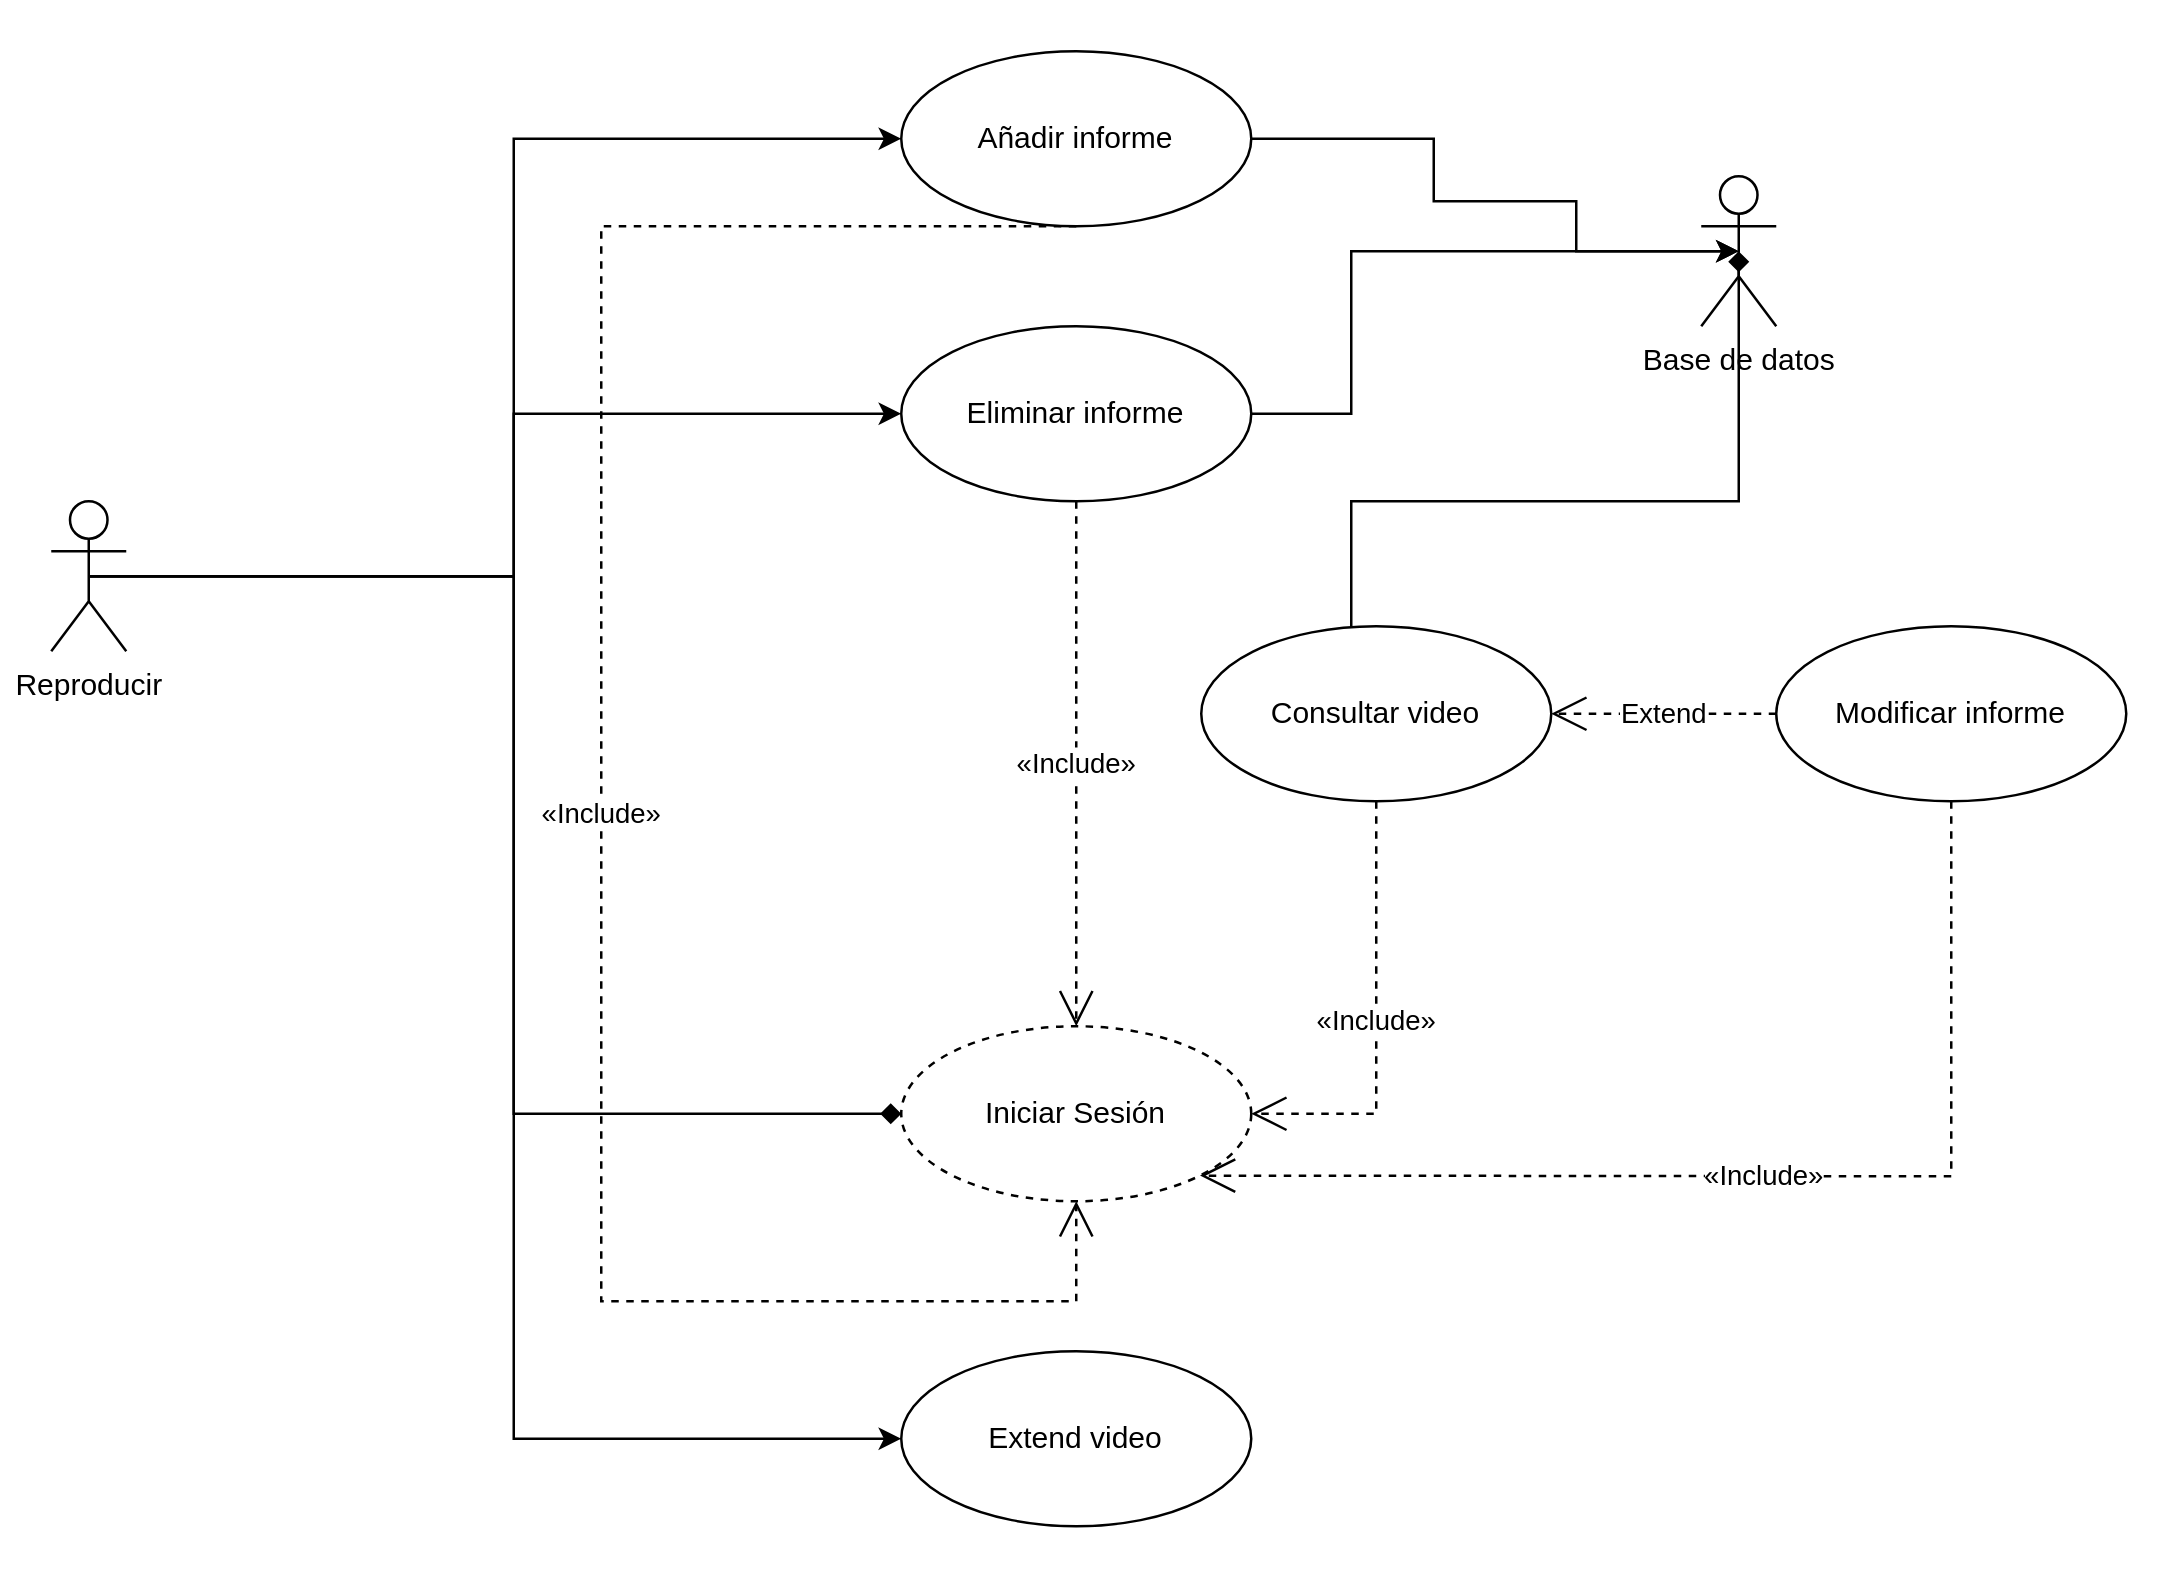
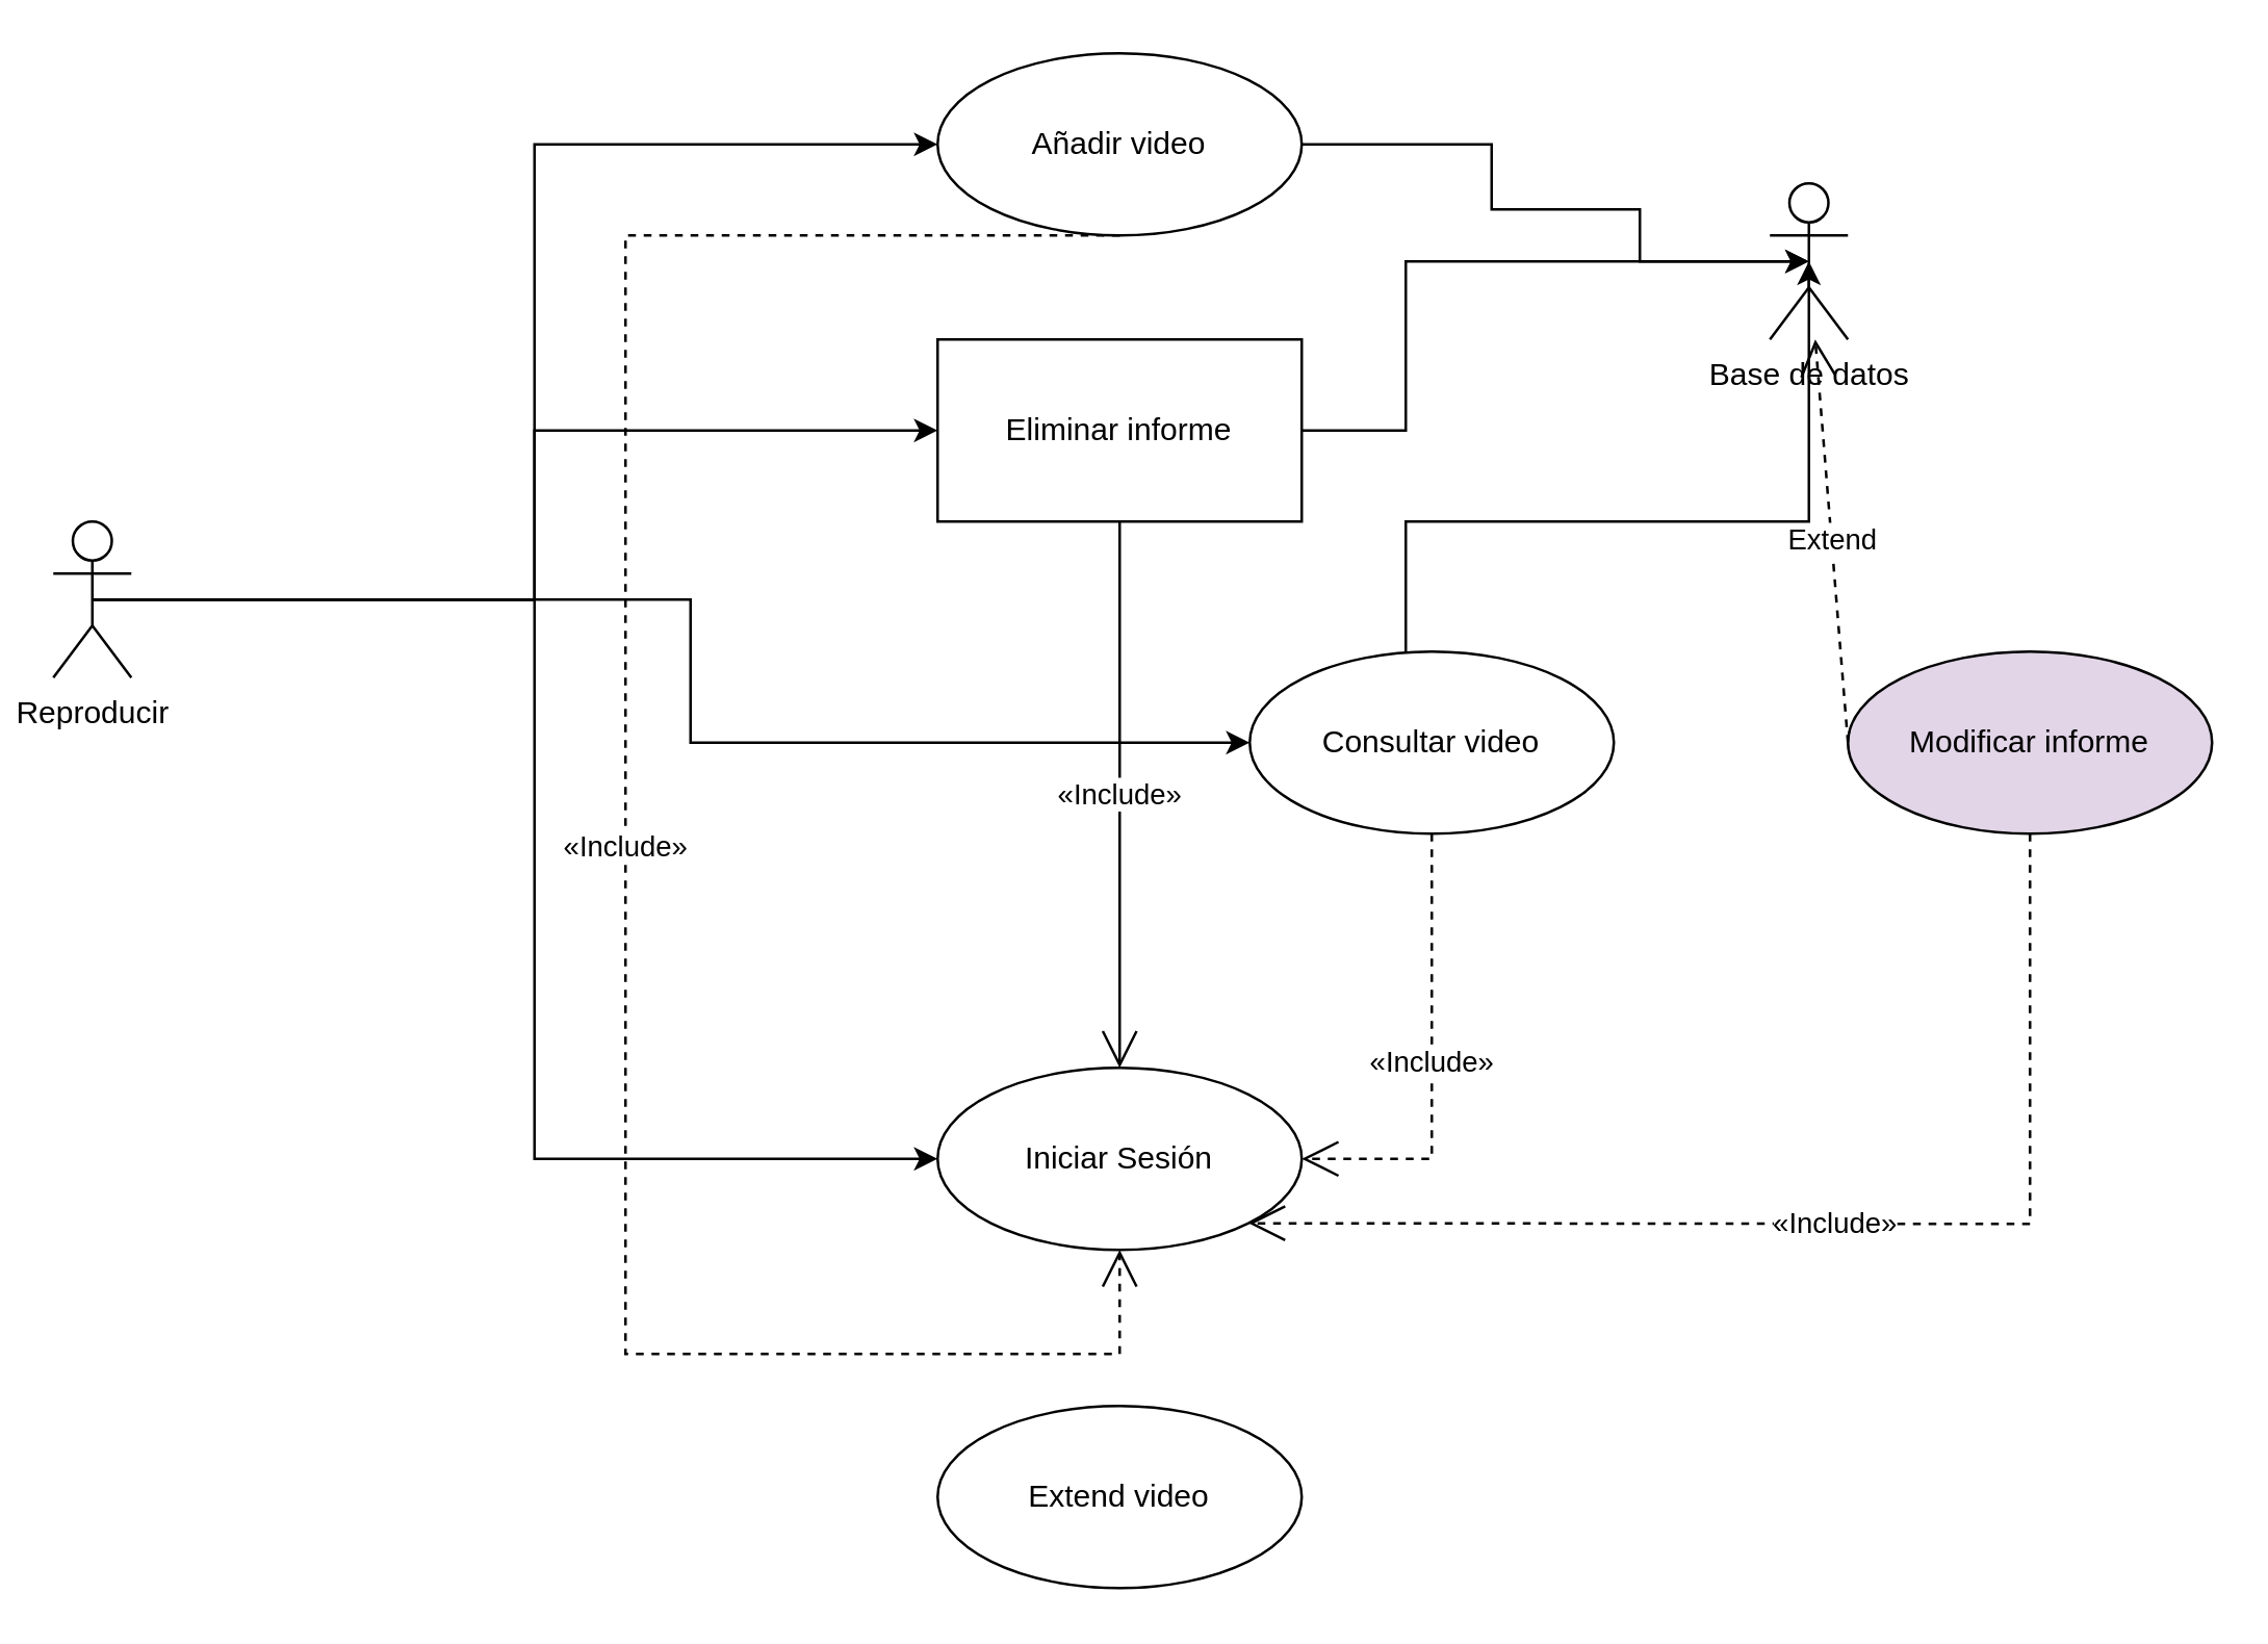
- <mxCell id="10" value="Añadir informe" style="ellipse;whiteSpace=wrap;html=1;" parent="1" vertex="1"><mxGeometry x="360" y="20" width="140" height="70" as="geometry" /></mxCell>
+ <mxCell id="10" value="Añadir video" style="ellipse;whiteSpace=wrap;html=1;" parent="1" vertex="1"><mxGeometry x="360" y="20" width="140" height="70" as="geometry" /></mxCell>
- <mxCell id="20" style="edgeStyle=orthogonalEdgeStyle;rounded=0;orthogonalLoop=1;jettySize=auto;html=1;entryX=0.5;entryY=0.5;entryDx=0;entryDy=0;entryPerimeter=0;endArrow=diamond;" edge="1" parent="1" source="11" target="14"><mxGeometry relative="1" as="geometry"><Array as="points"><mxPoint x="540" y="200" /><mxPoint x="695" y="200" /></Array></mxGeometry></mxCell>
+ <mxCell id="20" style="edgeStyle=orthogonalEdgeStyle;rounded=0;orthogonalLoop=1;jettySize=auto;html=1;entryX=0.5;entryY=0.5;entryDx=0;entryDy=0;entryPerimeter=0;" edge="1" parent="1" source="11" target="14"><mxGeometry relative="1" as="geometry"><Array as="points"><mxPoint x="540" y="200" /><mxPoint x="695" y="200" /></Array></mxGeometry></mxCell>
- <mxCell id="8" value="Eliminar informe" style="ellipse;whiteSpace=wrap;html=1;" parent="1" vertex="1"><mxGeometry x="360" y="130" width="140" height="70" as="geometry" /></mxCell>
+ <mxCell id="8" value="Eliminar informe" style="whiteSpace=wrap;html=1;rounded=0;" parent="1" vertex="1"><mxGeometry x="360" y="130" width="140" height="70" as="geometry" /></mxCell>
+ <mxCell id="4" style="edgeStyle=orthogonalEdgeStyle;rounded=0;orthogonalLoop=1;jettySize=auto;html=1;exitX=0.5;exitY=0.5;exitDx=0;exitDy=0;exitPerimeter=0;entryX=0;entryY=0.5;entryDx=0;entryDy=0;" parent="1" source="7" target="11" edge="1"><mxGeometry relative="1" as="geometry" /></mxCell>
- <mxCell id="13" value="Extend" style="endArrow=open;endSize=12;dashed=1;html=1;rounded=0;exitX=0;exitY=0.5;exitDx=0;exitDy=0;entryX=1;entryY=0.5;entryDx=0;entryDy=0;" parent="1" source="12" target="11" edge="1"><mxGeometry width="160" relative="1" as="geometry"><mxPoint x="440" y="250" as="sourcePoint" /><mxPoint x="600" y="250" as="targetPoint" /></mxGeometry></mxCell>
+ <mxCell id="13" value="Extend" style="endArrow=open;endSize=12;dashed=1;html=1;rounded=0;exitX=0;exitY=0.5;exitDx=0;exitDy=0;" parent="1" source="12" target="14" edge="1"><mxGeometry width="160" relative="1" as="geometry"><mxPoint x="440" y="250" as="sourcePoint" /><mxPoint x="600" y="250" as="targetPoint" /></mxGeometry></mxCell>
- <mxCell id="12" value="Modificar informe" style="ellipse;whiteSpace=wrap;html=1;" parent="1" vertex="1"><mxGeometry x="710" y="250" width="140" height="70" as="geometry" /></mxCell>
+ <mxCell id="12" value="Modificar informe" style="ellipse;whiteSpace=wrap;html=1;fillColor=#e1d5e7;" parent="1" vertex="1"><mxGeometry x="710" y="250" width="140" height="70" as="geometry" /></mxCell>
- <mxCell id="19" value="&lt;div&gt;«Include»&lt;/div&gt;" style="endArrow=open;endSize=12;dashed=1;html=1;rounded=0;" edge="1" parent="1" source="8" target="16"><mxGeometry width="160" relative="1" as="geometry"><mxPoint x="440" y="340" as="sourcePoint" /><mxPoint x="440" y="420" as="targetPoint" /></mxGeometry></mxCell>
+ <mxCell id="19" value="&lt;div&gt;«Include»&lt;/div&gt;" style="endArrow=open;endSize=12;dashed=0;html=1;rounded=0;" edge="1" parent="1" source="8" target="16"><mxGeometry width="160" relative="1" as="geometry"><mxPoint x="440" y="340" as="sourcePoint" /><mxPoint x="440" y="420" as="targetPoint" /></mxGeometry></mxCell>
- <mxCell id="5" style="edgeStyle=orthogonalEdgeStyle;rounded=0;orthogonalLoop=1;jettySize=auto;html=1;exitX=0.5;exitY=0.5;exitDx=0;exitDy=0;exitPerimeter=0;entryX=0;entryY=0.5;entryDx=0;entryDy=0;endArrow=diamond;" parent="1" source="7" target="16" edge="1"><mxGeometry relative="1" as="geometry" /></mxCell>
+ <mxCell id="5" style="edgeStyle=orthogonalEdgeStyle;rounded=0;orthogonalLoop=1;jettySize=auto;html=1;exitX=0.5;exitY=0.5;exitDx=0;exitDy=0;exitPerimeter=0;entryX=0;entryY=0.5;entryDx=0;entryDy=0;" parent="1" source="7" target="16" edge="1"><mxGeometry relative="1" as="geometry" /></mxCell>
- <mxCell id="16" value="Iniciar Sesión" style="ellipse;whiteSpace=wrap;html=1;dashed=1;" parent="1" vertex="1"><mxGeometry x="360" y="410" width="140" height="70" as="geometry" /></mxCell>
+ <mxCell id="16" value="Iniciar Sesión" style="ellipse;whiteSpace=wrap;html=1;" parent="1" vertex="1"><mxGeometry x="360" y="410" width="140" height="70" as="geometry" /></mxCell>
- <mxCell id="6" style="edgeStyle=orthogonalEdgeStyle;rounded=0;orthogonalLoop=1;jettySize=auto;html=1;exitX=0.5;exitY=0.5;exitDx=0;exitDy=0;exitPerimeter=0;entryX=0;entryY=0.5;entryDx=0;entryDy=0;" parent="1" source="7" target="17" edge="1"><mxGeometry relative="1" as="geometry" /></mxCell>
